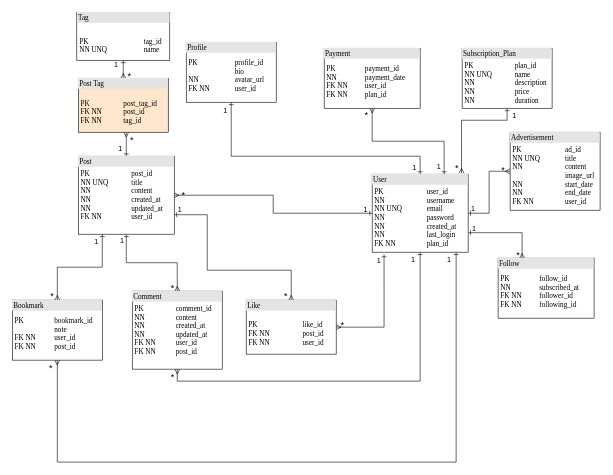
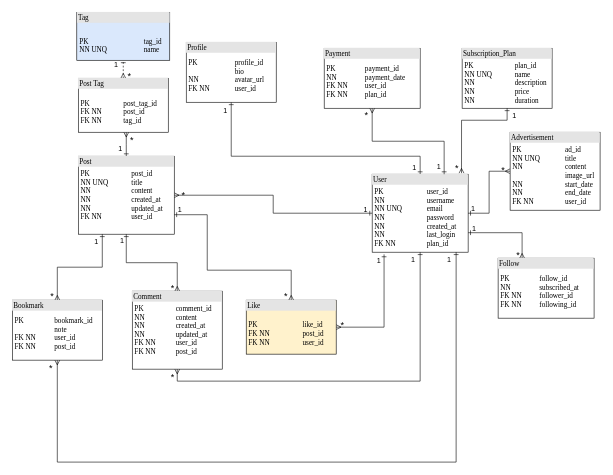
- <mxCell id="12" value="&lt;div style=&quot;box-sizing:border-box;width:100%;background:#e4e4e4;padding:2px;&quot;&gt;Tag&lt;/div&gt;&lt;table style=&quot;width:100%;font-size:1em;&quot; cellpadding=&quot;2&quot; cellspacing=&quot;0&quot;&gt;&lt;tbody&gt;&lt;tr&gt;&lt;td&gt;&lt;table style=&quot;border-color: var(--border-color); font-size: 1em; width: 180px;&quot; cellpadding=&quot;2&quot; cellspacing=&quot;0&quot;&gt;&lt;tbody style=&quot;border-color: var(--border-color);&quot;&gt;&lt;tr style=&quot;border-color: var(--border-color);&quot;&gt;&lt;td style=&quot;border-color: var(--border-color);&quot;&gt;PK&lt;br&gt;NN UNQ&lt;br&gt;&lt;/td&gt;&lt;td style=&quot;border-color: var(--border-color);&quot;&gt;&lt;br&gt;tag_id&lt;br&gt;name&lt;br style=&quot;border-color: var(--border-color);&quot;&gt;&lt;br&gt;&lt;/td&gt;&lt;/tr&gt;&lt;/tbody&gt;&lt;/table&gt;&lt;/td&gt;&lt;td&gt;&lt;br&gt;&lt;br&gt;&lt;br&gt;&lt;br&gt;&lt;br&gt;&lt;/td&gt;&lt;/tr&gt;&lt;tr&gt;&lt;td&gt;&lt;/td&gt;&lt;td&gt;&lt;br&gt;&lt;/td&gt;&lt;/tr&gt;&lt;tr&gt;&lt;td&gt;&lt;br&gt;&lt;/td&gt;&lt;td&gt;&lt;br&gt;&lt;/td&gt;&lt;/tr&gt;&lt;/tbody&gt;&lt;/table&gt;" style="verticalAlign=top;align=left;overflow=fill;html=1;rounded=0;shadow=0;comic=0;labelBackgroundColor=none;strokeWidth=1;fontFamily=Verdana;fontSize=12" parent="1" vertex="1"><mxGeometry x="127.5" y="20" width="155" height="80" as="geometry" /></mxCell>
+ <mxCell id="12" value="&lt;div style=&quot;box-sizing:border-box;width:100%;background:#e4e4e4;padding:2px;&quot;&gt;Tag&lt;/div&gt;&lt;table style=&quot;width:100%;font-size:1em;&quot; cellpadding=&quot;2&quot; cellspacing=&quot;0&quot;&gt;&lt;tbody&gt;&lt;tr&gt;&lt;td&gt;&lt;table style=&quot;border-color: var(--border-color); font-size: 1em; width: 180px;&quot; cellpadding=&quot;2&quot; cellspacing=&quot;0&quot;&gt;&lt;tbody style=&quot;border-color: var(--border-color);&quot;&gt;&lt;tr style=&quot;border-color: var(--border-color);&quot;&gt;&lt;td style=&quot;border-color: var(--border-color);&quot;&gt;PK&lt;br&gt;NN UNQ&lt;br&gt;&lt;/td&gt;&lt;td style=&quot;border-color: var(--border-color);&quot;&gt;&lt;br&gt;tag_id&lt;br&gt;name&lt;br style=&quot;border-color: var(--border-color);&quot;&gt;&lt;br&gt;&lt;/td&gt;&lt;/tr&gt;&lt;/tbody&gt;&lt;/table&gt;&lt;/td&gt;&lt;td&gt;&lt;br&gt;&lt;br&gt;&lt;br&gt;&lt;br&gt;&lt;br&gt;&lt;/td&gt;&lt;/tr&gt;&lt;tr&gt;&lt;td&gt;&lt;/td&gt;&lt;td&gt;&lt;br&gt;&lt;/td&gt;&lt;/tr&gt;&lt;tr&gt;&lt;td&gt;&lt;br&gt;&lt;/td&gt;&lt;td&gt;&lt;br&gt;&lt;/td&gt;&lt;/tr&gt;&lt;/tbody&gt;&lt;/table&gt;" style="verticalAlign=top;align=left;overflow=fill;html=1;rounded=0;shadow=0;comic=0;labelBackgroundColor=none;strokeWidth=1;fontFamily=Verdana;fontSize=12;fillColor=#dae8fc;" parent="1" vertex="1"><mxGeometry x="127.5" y="20" width="155" height="80" as="geometry" /></mxCell>
- <mxCell id="13" style="edgeStyle=orthogonalEdgeStyle;rounded=0;orthogonalLoop=1;jettySize=auto;html=1;exitX=0.5;exitY=0;exitDx=0;exitDy=0;entryX=0.5;entryY=1;entryDx=0;entryDy=0;endArrow=ERone;endFill=0;startArrow=ERmany;startFill=0;" edge="1" parent="1" source="14" target="12"><mxGeometry relative="1" as="geometry" /></mxCell>
+ <mxCell id="13" style="edgeStyle=orthogonalEdgeStyle;rounded=0;orthogonalLoop=1;jettySize=auto;html=1;exitX=0.5;exitY=0;exitDx=0;exitDy=0;entryX=0.5;entryY=1;entryDx=0;entryDy=0;endArrow=ERone;endFill=0;startArrow=ERmany;startFill=0;dashed=1;" edge="1" parent="1" source="14" target="12"><mxGeometry relative="1" as="geometry" /></mxCell>
- <mxCell id="14" value="&lt;div style=&quot;box-sizing:border-box;width:100%;background:#e4e4e4;padding:2px;&quot;&gt;Post Tag&lt;/div&gt;&lt;table style=&quot;width:100%;font-size:1em;&quot; cellpadding=&quot;2&quot; cellspacing=&quot;0&quot;&gt;&lt;tbody&gt;&lt;tr&gt;&lt;td&gt;&lt;table style=&quot;border-color: var(--border-color); font-size: 1em; width: 180px;&quot; cellpadding=&quot;2&quot; cellspacing=&quot;0&quot;&gt;&lt;tbody style=&quot;border-color: var(--border-color);&quot;&gt;&lt;tr style=&quot;border-color: var(--border-color);&quot;&gt;&lt;td style=&quot;border-color: var(--border-color);&quot;&gt;PK&lt;br&gt;FK NN&lt;br&gt;FK NN&lt;br&gt;&lt;/td&gt;&lt;td style=&quot;border-color: var(--border-color);&quot;&gt;post_tag_id&lt;br&gt;post_id&lt;br&gt;tag_id&lt;br&gt;&lt;/td&gt;&lt;/tr&gt;&lt;/tbody&gt;&lt;/table&gt;&lt;/td&gt;&lt;td&gt;&lt;br&gt;&lt;br&gt;&lt;br&gt;&lt;br&gt;&lt;br&gt;&lt;/td&gt;&lt;/tr&gt;&lt;tr&gt;&lt;td&gt;&lt;/td&gt;&lt;td&gt;&lt;br&gt;&lt;/td&gt;&lt;/tr&gt;&lt;tr&gt;&lt;td&gt;&lt;br&gt;&lt;/td&gt;&lt;td&gt;&lt;br&gt;&lt;/td&gt;&lt;/tr&gt;&lt;/tbody&gt;&lt;/table&gt;" style="verticalAlign=top;align=left;overflow=fill;html=1;rounded=0;shadow=0;comic=0;labelBackgroundColor=none;strokeWidth=1;fontFamily=Verdana;fontSize=12;fillColor=#ffe6cc;" parent="1" vertex="1"><mxGeometry x="130" y="130" width="150" height="90" as="geometry" /></mxCell>
+ <mxCell id="14" value="&lt;div style=&quot;box-sizing:border-box;width:100%;background:#e4e4e4;padding:2px;&quot;&gt;Post Tag&lt;/div&gt;&lt;table style=&quot;width:100%;font-size:1em;&quot; cellpadding=&quot;2&quot; cellspacing=&quot;0&quot;&gt;&lt;tbody&gt;&lt;tr&gt;&lt;td&gt;&lt;table style=&quot;border-color: var(--border-color); font-size: 1em; width: 180px;&quot; cellpadding=&quot;2&quot; cellspacing=&quot;0&quot;&gt;&lt;tbody style=&quot;border-color: var(--border-color);&quot;&gt;&lt;tr style=&quot;border-color: var(--border-color);&quot;&gt;&lt;td style=&quot;border-color: var(--border-color);&quot;&gt;PK&lt;br&gt;FK NN&lt;br&gt;FK NN&lt;br&gt;&lt;/td&gt;&lt;td style=&quot;border-color: var(--border-color);&quot;&gt;post_tag_id&lt;br&gt;post_id&lt;br&gt;tag_id&lt;br&gt;&lt;/td&gt;&lt;/tr&gt;&lt;/tbody&gt;&lt;/table&gt;&lt;/td&gt;&lt;td&gt;&lt;br&gt;&lt;br&gt;&lt;br&gt;&lt;br&gt;&lt;br&gt;&lt;/td&gt;&lt;/tr&gt;&lt;tr&gt;&lt;td&gt;&lt;/td&gt;&lt;td&gt;&lt;br&gt;&lt;/td&gt;&lt;/tr&gt;&lt;tr&gt;&lt;td&gt;&lt;br&gt;&lt;/td&gt;&lt;td&gt;&lt;br&gt;&lt;/td&gt;&lt;/tr&gt;&lt;/tbody&gt;&lt;/table&gt;" style="verticalAlign=top;align=left;overflow=fill;html=1;rounded=0;shadow=0;comic=0;labelBackgroundColor=none;strokeWidth=1;fontFamily=Verdana;fontSize=12" parent="1" vertex="1"><mxGeometry x="130" y="130" width="150" height="90" as="geometry" /></mxCell>
- <mxCell id="17" value="&lt;div style=&quot;box-sizing:border-box;width:100%;background:#e4e4e4;padding:2px;&quot;&gt;Like&lt;/div&gt;&lt;table style=&quot;width:100%;font-size:1em;&quot; cellpadding=&quot;2&quot; cellspacing=&quot;0&quot;&gt;&lt;tbody&gt;&lt;tr&gt;&lt;td&gt;&lt;table style=&quot;border-color: var(--border-color); font-size: 1em; width: 180px;&quot; cellpadding=&quot;2&quot; cellspacing=&quot;0&quot;&gt;&lt;tbody style=&quot;border-color: var(--border-color);&quot;&gt;&lt;tr style=&quot;border-color: var(--border-color);&quot;&gt;&lt;td style=&quot;border-color: var(--border-color);&quot;&gt;PK&lt;br&gt;FK NN&lt;br&gt;FK NN&lt;br&gt;&lt;/td&gt;&lt;td style=&quot;border-color: var(--border-color);&quot;&gt;like_id&lt;br&gt;post_id&lt;br&gt;user_id&lt;br&gt;&lt;/td&gt;&lt;/tr&gt;&lt;/tbody&gt;&lt;/table&gt;&lt;/td&gt;&lt;td&gt;&lt;br&gt;&lt;br&gt;&lt;br&gt;&lt;br&gt;&lt;br&gt;&lt;/td&gt;&lt;/tr&gt;&lt;tr&gt;&lt;td&gt;&lt;/td&gt;&lt;td&gt;&lt;br&gt;&lt;/td&gt;&lt;/tr&gt;&lt;tr&gt;&lt;td&gt;&lt;br&gt;&lt;/td&gt;&lt;td&gt;&lt;br&gt;&lt;/td&gt;&lt;/tr&gt;&lt;/tbody&gt;&lt;/table&gt;" style="verticalAlign=top;align=left;overflow=fill;html=1;rounded=0;shadow=0;comic=0;labelBackgroundColor=none;strokeWidth=1;fontFamily=Verdana;fontSize=12" parent="1" vertex="1"><mxGeometry x="410" y="500" width="150" height="90" as="geometry" /></mxCell>
+ <mxCell id="17" value="&lt;div style=&quot;box-sizing:border-box;width:100%;background:#e4e4e4;padding:2px;&quot;&gt;Like&lt;/div&gt;&lt;table style=&quot;width:100%;font-size:1em;&quot; cellpadding=&quot;2&quot; cellspacing=&quot;0&quot;&gt;&lt;tbody&gt;&lt;tr&gt;&lt;td&gt;&lt;table style=&quot;border-color: var(--border-color); font-size: 1em; width: 180px;&quot; cellpadding=&quot;2&quot; cellspacing=&quot;0&quot;&gt;&lt;tbody style=&quot;border-color: var(--border-color);&quot;&gt;&lt;tr style=&quot;border-color: var(--border-color);&quot;&gt;&lt;td style=&quot;border-color: var(--border-color);&quot;&gt;PK&lt;br&gt;FK NN&lt;br&gt;FK NN&lt;br&gt;&lt;/td&gt;&lt;td style=&quot;border-color: var(--border-color);&quot;&gt;like_id&lt;br&gt;post_id&lt;br&gt;user_id&lt;br&gt;&lt;/td&gt;&lt;/tr&gt;&lt;/tbody&gt;&lt;/table&gt;&lt;/td&gt;&lt;td&gt;&lt;br&gt;&lt;br&gt;&lt;br&gt;&lt;br&gt;&lt;br&gt;&lt;/td&gt;&lt;/tr&gt;&lt;tr&gt;&lt;td&gt;&lt;/td&gt;&lt;td&gt;&lt;br&gt;&lt;/td&gt;&lt;/tr&gt;&lt;tr&gt;&lt;td&gt;&lt;br&gt;&lt;/td&gt;&lt;td&gt;&lt;br&gt;&lt;/td&gt;&lt;/tr&gt;&lt;/tbody&gt;&lt;/table&gt;" style="verticalAlign=top;align=left;overflow=fill;html=1;rounded=0;shadow=0;comic=0;labelBackgroundColor=none;strokeWidth=1;fontFamily=Verdana;fontSize=12;fillColor=#fff2cc;" parent="1" vertex="1"><mxGeometry x="410" y="500" width="150" height="90" as="geometry" /></mxCell>
